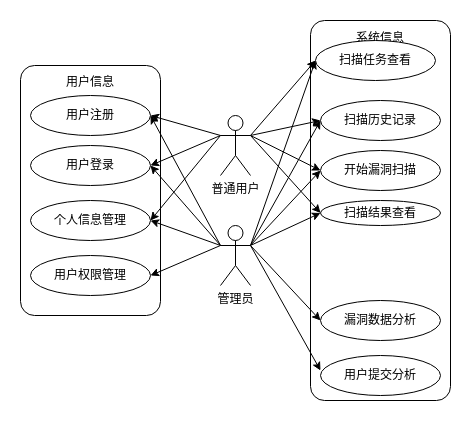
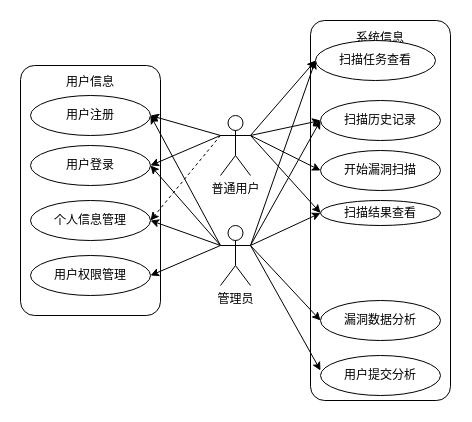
- <mxCell id="17" value="" style="endArrow=classic;html=1;rounded=0;entryX=1;entryY=0.5;entryDx=0;entryDy=0;exitX=0;exitY=0.333;exitDx=0;exitDy=0;exitPerimeter=0;" parent="1" source="3" target="7" edge="1"><mxGeometry width="50" height="50" relative="1" as="geometry"><mxPoint x="230" y="75" as="sourcePoint" /><mxPoint x="280" y="25" as="targetPoint" /></mxGeometry></mxCell>
+ <mxCell id="17" value="" style="endArrow=classic;html=1;rounded=0;entryX=1;entryY=0.5;entryDx=0;entryDy=0;exitX=0;exitY=0.333;exitDx=0;exitDy=0;exitPerimeter=0;dashed=1;" parent="1" source="3" target="7" edge="1"><mxGeometry width="50" height="50" relative="1" as="geometry"><mxPoint x="230" y="75" as="sourcePoint" /><mxPoint x="280" y="25" as="targetPoint" /></mxGeometry></mxCell>
- <mxCell id="27" value="" style="endArrow=classic;html=1;rounded=0;entryX=0;entryY=0.5;entryDx=0;entryDy=0;exitX=1;exitY=0.333;exitDx=0;exitDy=0;exitPerimeter=0;" parent="1" source="4" target="8" edge="1"><mxGeometry width="50" height="50" relative="1" as="geometry"><mxPoint x="220" y="415" as="sourcePoint" /><mxPoint x="270" y="365" as="targetPoint" /></mxGeometry></mxCell>
